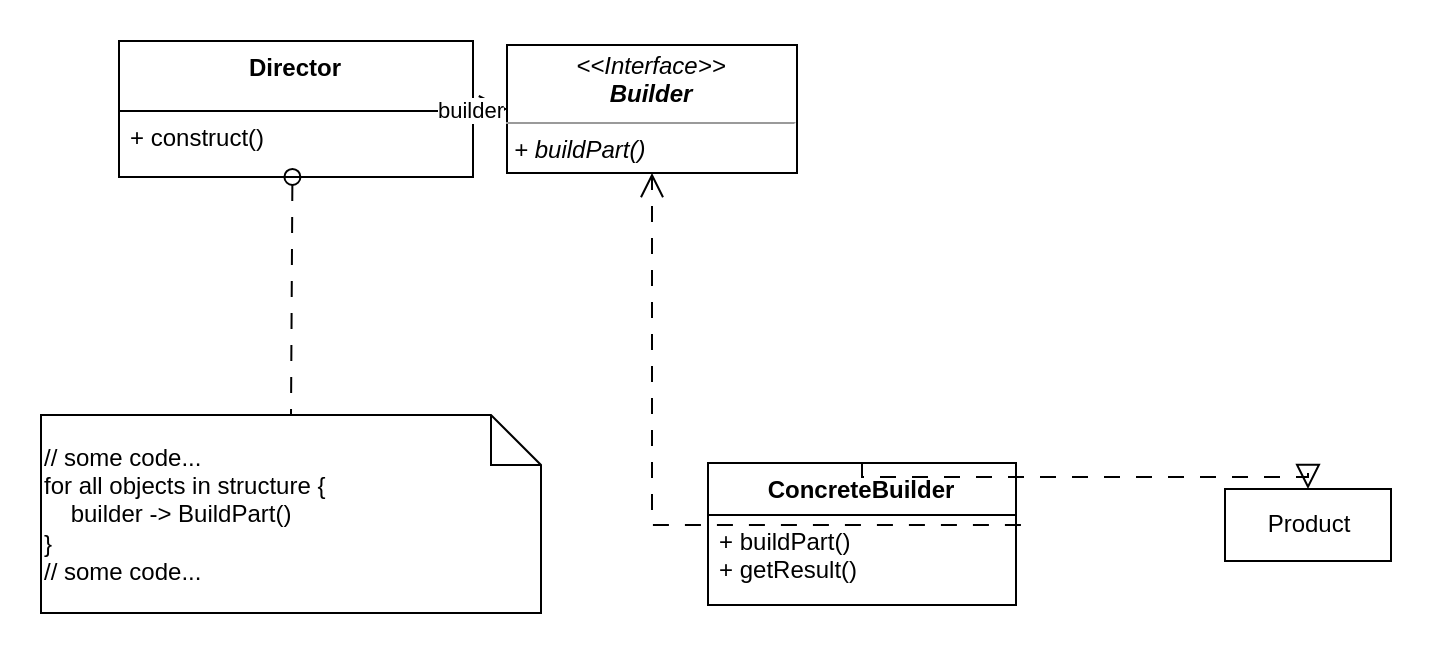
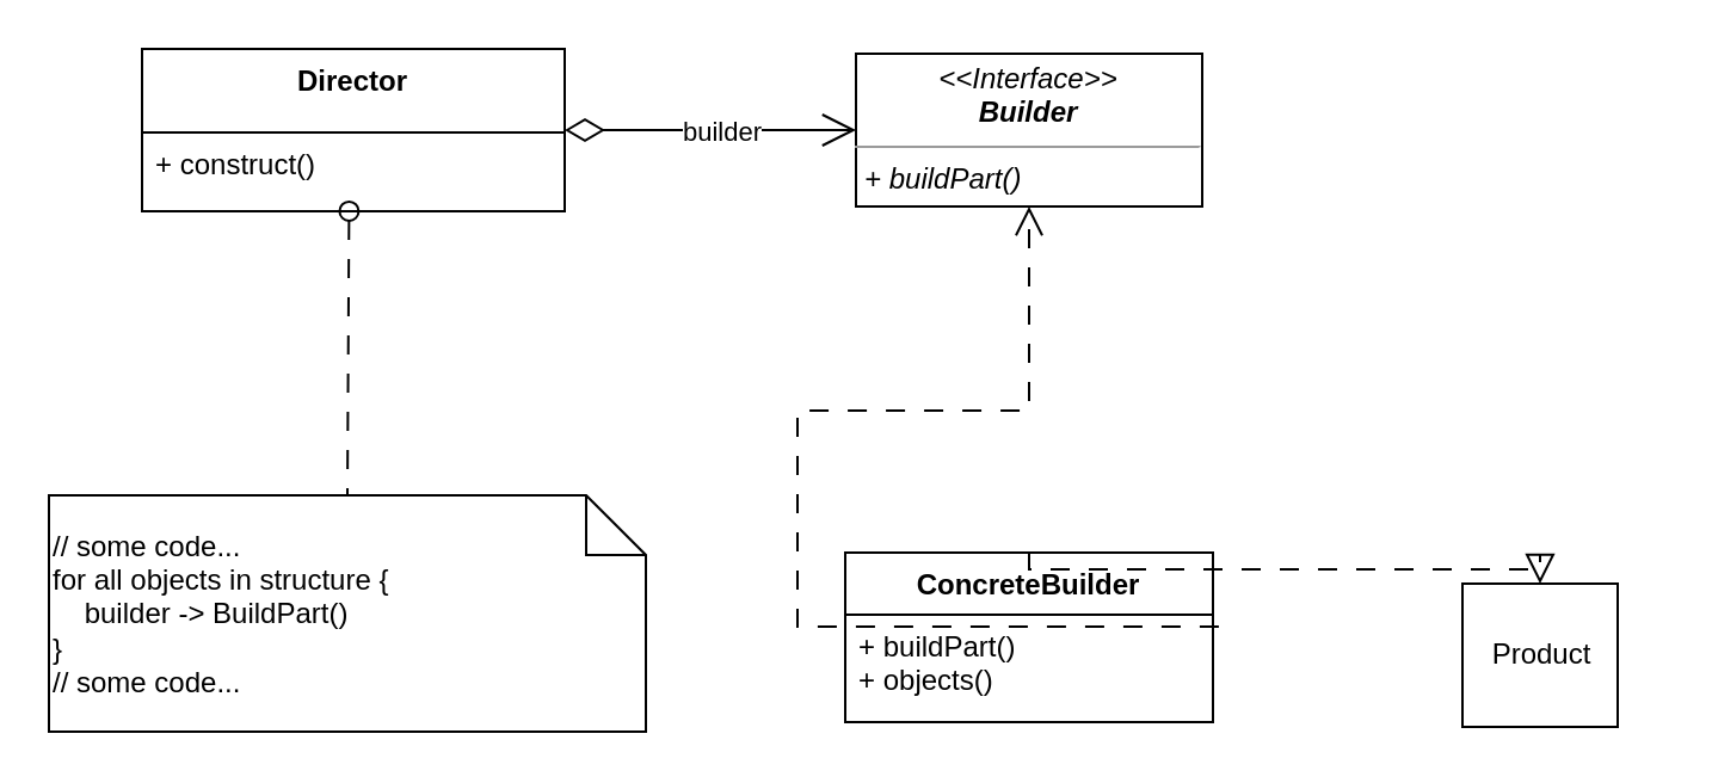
- <mxCell id="2" value="&lt;p style=&quot;margin:0px;margin-top:4px;text-align:center;&quot;&gt;&lt;i&gt;&amp;lt;&amp;lt;Interface&amp;gt;&amp;gt;&lt;br&gt;&lt;b&gt;Builder&lt;/b&gt;&lt;/i&gt;&lt;/p&gt;&lt;hr size=&quot;1&quot;&gt;&lt;p style=&quot;margin:0px;margin-left:4px;&quot;&gt;&lt;/p&gt;&lt;p style=&quot;margin:0px;margin-left:4px;&quot;&gt;&lt;i&gt;+ buildPart()&lt;br&gt;&lt;/i&gt;&lt;/p&gt;" style="verticalAlign=top;align=left;overflow=fill;fontSize=12;fontFamily=Helvetica;html=1;" parent="1" vertex="1"><mxGeometry x="253" y="22" width="145" height="64" as="geometry" /></mxCell>
+ <mxCell id="2" value="&lt;p style=&quot;margin:0px;margin-top:4px;text-align:center;&quot;&gt;&lt;i&gt;&amp;lt;&amp;lt;Interface&amp;gt;&amp;gt;&lt;br&gt;&lt;b&gt;Builder&lt;/b&gt;&lt;/i&gt;&lt;/p&gt;&lt;hr size=&quot;1&quot;&gt;&lt;p style=&quot;margin:0px;margin-left:4px;&quot;&gt;&lt;/p&gt;&lt;p style=&quot;margin:0px;margin-left:4px;&quot;&gt;&lt;i&gt;+ buildPart()&lt;br&gt;&lt;/i&gt;&lt;/p&gt;" style="verticalAlign=top;align=left;overflow=fill;fontSize=12;fontFamily=Helvetica;html=1;" parent="1" vertex="1"><mxGeometry x="358" y="22" width="145" height="64" as="geometry" /></mxCell>
- <mxCell id="11" value="Product" style="html=1;" parent="1" vertex="1"><mxGeometry x="612" y="244" width="83" height="36" as="geometry" /></mxCell>
+ <mxCell id="11" value="Product" style="html=1;" parent="1" vertex="1"><mxGeometry x="612" y="244" width="65" height="60" as="geometry" /></mxCell>
- <mxCell id="6" value="+ buildPart()&#10;+ getResult()" style="text;strokeColor=none;fillColor=none;align=left;verticalAlign=top;spacingLeft=4;spacingRight=4;overflow=hidden;rotatable=0;points=[[0,0.5],[1,0.5]];portConstraint=eastwest;" parent="5" vertex="1"><mxGeometry y="26" width="154" height="45" as="geometry" /></mxCell>
+ <mxCell id="6" value="+ buildPart()&#10;+ objects()" style="text;strokeColor=none;fillColor=none;align=left;verticalAlign=top;spacingLeft=4;spacingRight=4;overflow=hidden;rotatable=0;points=[[0,0.5],[1,0.5]];portConstraint=eastwest;" parent="5" vertex="1"><mxGeometry y="26" width="154" height="45" as="geometry" /></mxCell>
